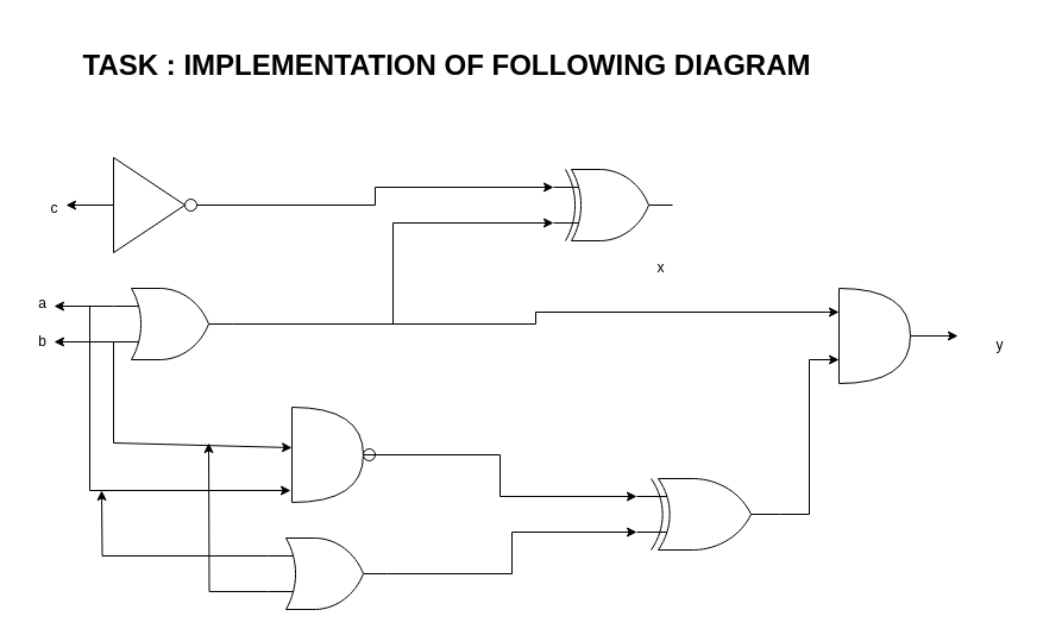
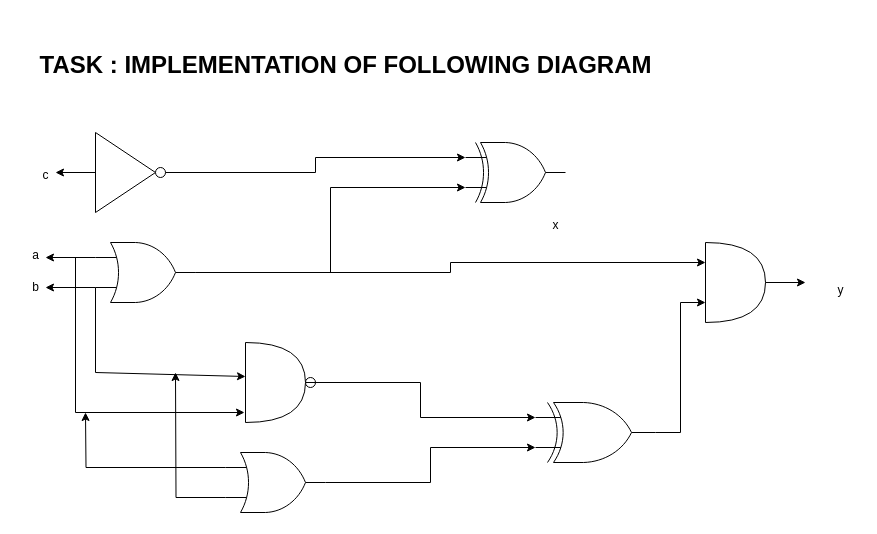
- <mxCell id="24" value="&lt;h1&gt;TASK : IMPLEMENTATION OF FOLLOWING DIAGRAM&lt;/h1&gt;" style="text;html=1;align=center;verticalAlign=middle;resizable=0;points=[];autosize=1;strokeColor=none;fillColor=none;" vertex="1" parent="1"><mxGeometry x="55" y="20" width="640" height="70" as="geometry" /></mxCell>
+ <mxCell id="24" value="&lt;h1&gt;TASK : IMPLEMENTATION OF FOLLOWING DIAGRAM&lt;/h1&gt;" style="text;html=1;align=center;verticalAlign=middle;resizable=0;points=[];autosize=1;strokeColor=none;fillColor=none;" vertex="1" parent="1"><mxGeometry x="25" y="30" width="640" height="70" as="geometry" /></mxCell>
